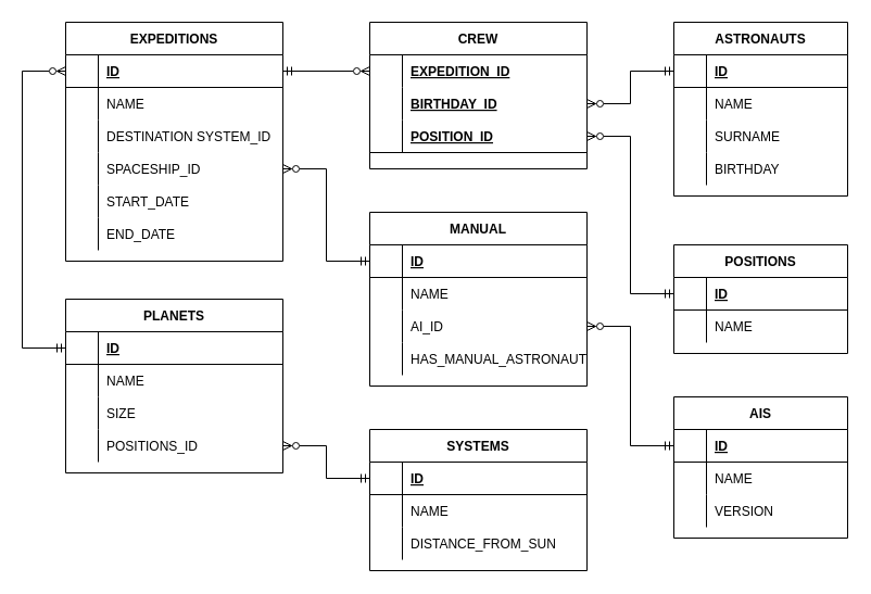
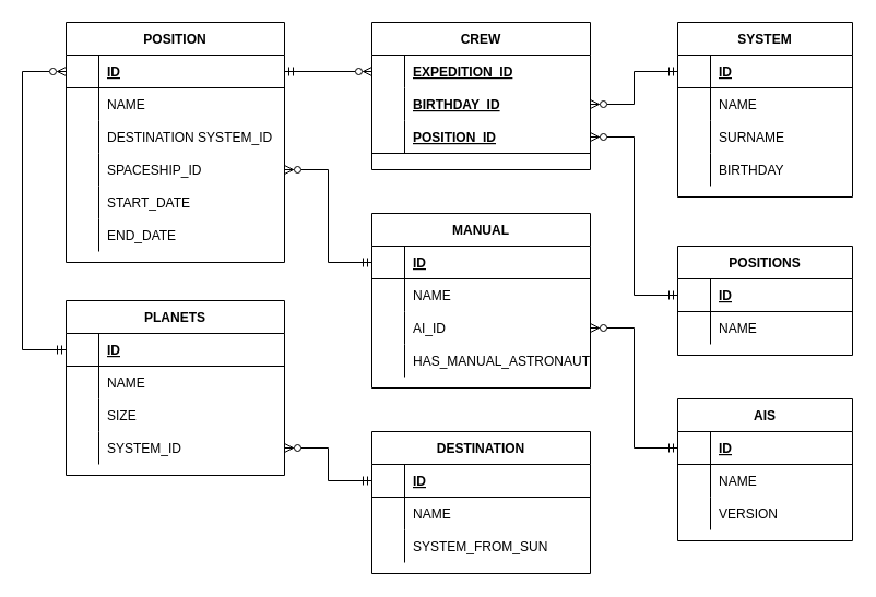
- <mxCell id="38" value="EXPEDITIONS" style="shape=table;startSize=30;container=1;collapsible=1;childLayout=tableLayout;fixedRows=1;rowLines=0;fontStyle=1;align=center;resizeLast=1;fillColor=default;" parent="1" vertex="1"><mxGeometry x="60" y="20" width="200" height="220" as="geometry" /></mxCell>
+ <mxCell id="38" value="POSITION" style="shape=table;startSize=30;container=1;collapsible=1;childLayout=tableLayout;fixedRows=1;rowLines=0;fontStyle=1;align=center;resizeLast=1;fillColor=default;" parent="1" vertex="1"><mxGeometry x="60" y="20" width="200" height="220" as="geometry" /></mxCell>
- <mxCell id="15" value="ASTRONAUTS" style="shape=table;startSize=30;container=1;collapsible=1;childLayout=tableLayout;fixedRows=1;rowLines=0;fontStyle=1;align=center;resizeLast=1;fillColor=default;" parent="1" vertex="1"><mxGeometry x="620" y="20" width="160" height="160" as="geometry" /></mxCell>
+ <mxCell id="15" value="SYSTEM" style="shape=table;startSize=30;container=1;collapsible=1;childLayout=tableLayout;fixedRows=1;rowLines=0;fontStyle=1;align=center;resizeLast=1;fillColor=default;" parent="1" vertex="1"><mxGeometry x="620" y="20" width="160" height="160" as="geometry" /></mxCell>
- <mxCell id="102" value="POSITIONS_ID" style="shape=partialRectangle;connectable=0;fillColor=none;top=0;left=0;bottom=0;right=0;align=left;spacingLeft=6;overflow=hidden;" parent="100" vertex="1"><mxGeometry x="30" width="170" height="30" as="geometry"><mxRectangle width="170" height="30" as="alternateBounds" /></mxGeometry></mxCell>
+ <mxCell id="102" value="SYSTEM_ID" style="shape=partialRectangle;connectable=0;fillColor=none;top=0;left=0;bottom=0;right=0;align=left;spacingLeft=6;overflow=hidden;" parent="100" vertex="1"><mxGeometry x="30" width="170" height="30" as="geometry"><mxRectangle width="170" height="30" as="alternateBounds" /></mxGeometry></mxCell>
- <mxCell id="72" value="SYSTEMS" style="shape=table;startSize=30;container=1;collapsible=1;childLayout=tableLayout;fixedRows=1;rowLines=0;fontStyle=1;align=center;resizeLast=1;fillColor=default;" parent="1" vertex="1"><mxGeometry x="340" y="395" width="200" height="130" as="geometry" /></mxCell>
+ <mxCell id="72" value="DESTINATION" style="shape=table;startSize=30;container=1;collapsible=1;childLayout=tableLayout;fixedRows=1;rowLines=0;fontStyle=1;align=center;resizeLast=1;fillColor=default;" parent="1" vertex="1"><mxGeometry x="340" y="395" width="200" height="130" as="geometry" /></mxCell>
- <mxCell id="81" value="DISTANCE_FROM_SUN" style="shape=partialRectangle;connectable=0;fillColor=none;top=0;left=0;bottom=0;right=0;align=left;spacingLeft=6;overflow=hidden;" parent="79" vertex="1"><mxGeometry x="30" width="170" height="30" as="geometry"><mxRectangle width="170" height="30" as="alternateBounds" /></mxGeometry></mxCell>
+ <mxCell id="81" value="SYSTEM_FROM_SUN" style="shape=partialRectangle;connectable=0;fillColor=none;top=0;left=0;bottom=0;right=0;align=left;spacingLeft=6;overflow=hidden;" parent="79" vertex="1"><mxGeometry x="30" width="170" height="30" as="geometry"><mxRectangle width="170" height="30" as="alternateBounds" /></mxGeometry></mxCell>
